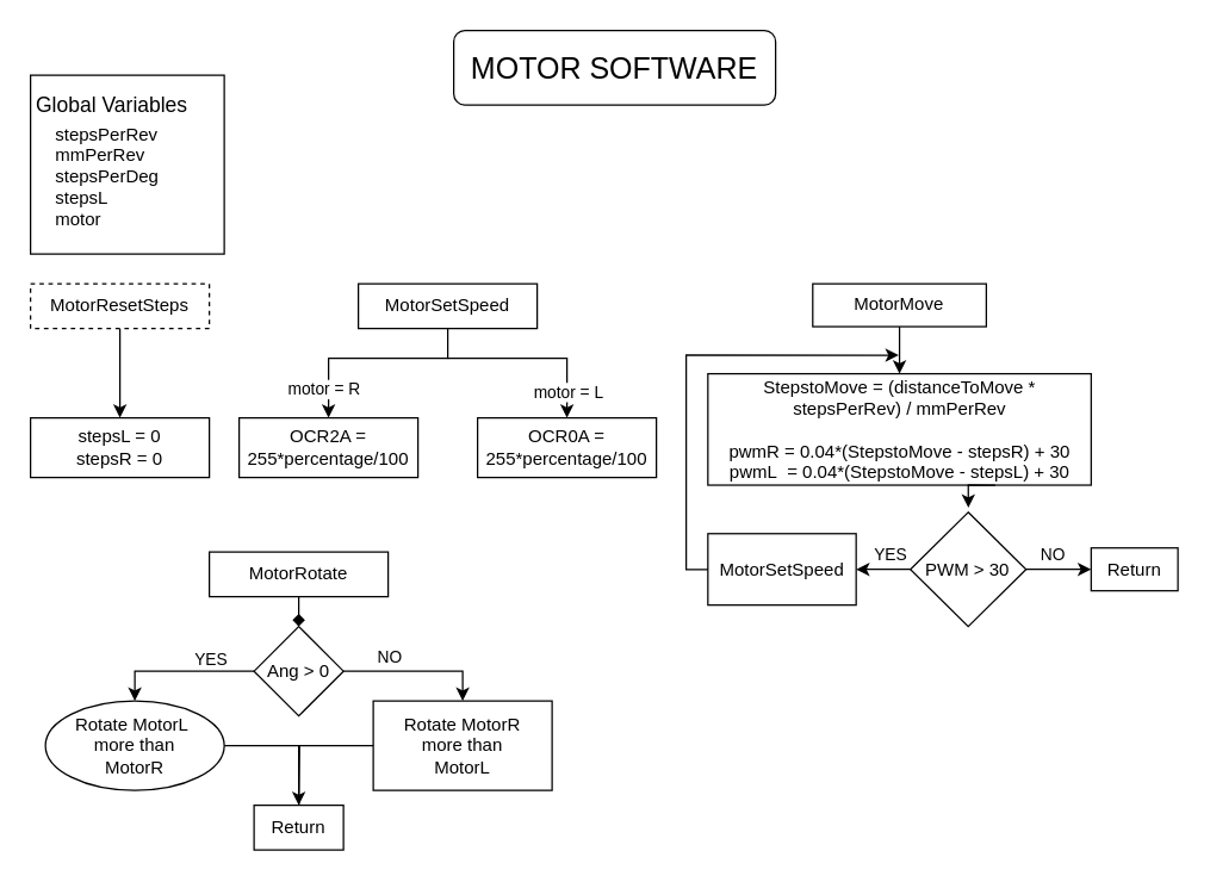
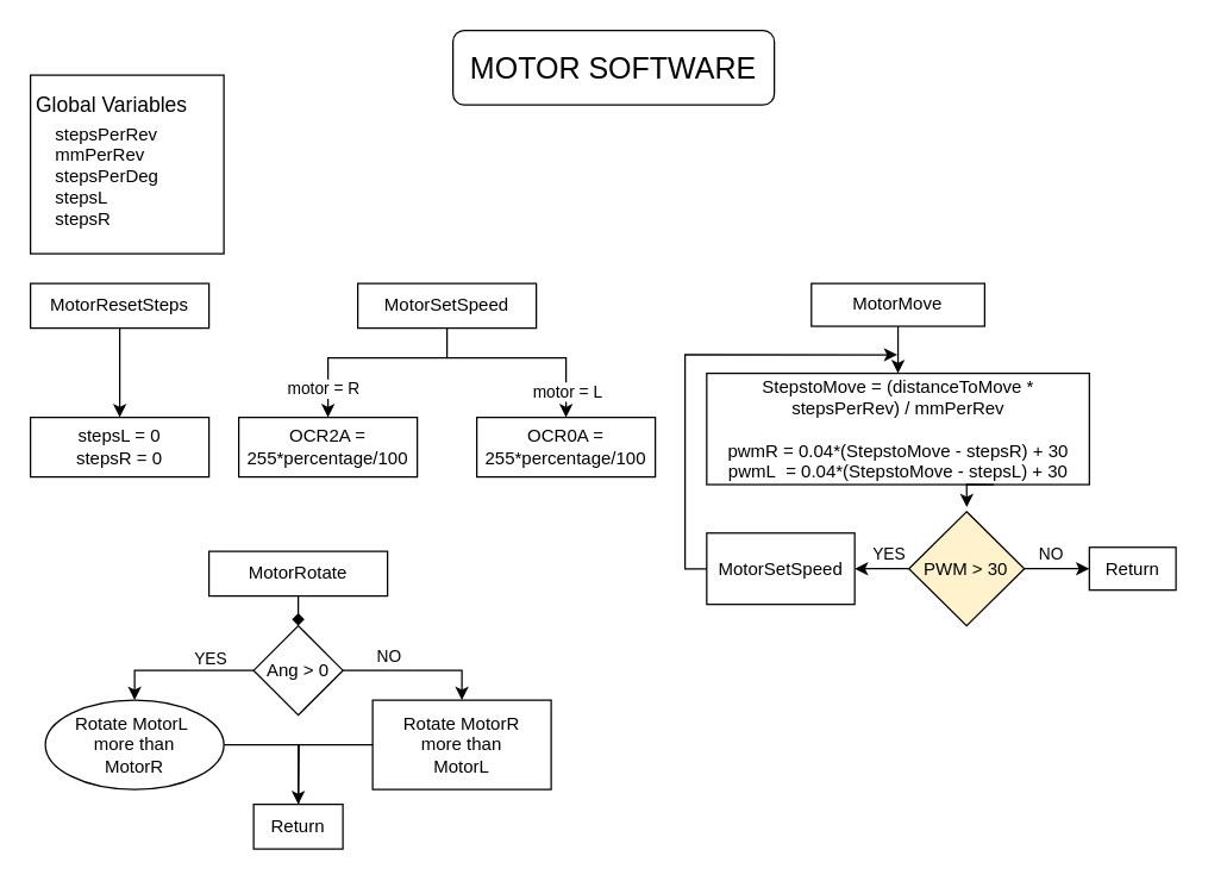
- <mxCell id="5" value="stepsPerRev&lt;div&gt;mmPerRev&lt;/div&gt;&lt;div&gt;stepsPerDeg&lt;/div&gt;&lt;div&gt;stepsL&lt;/div&gt;&lt;div&gt;motor&lt;/div&gt;" style="text;html=1;align=left;verticalAlign=middle;whiteSpace=wrap;rounded=0;" vertex="1" parent="2"><mxGeometry x="14.929" y="28.333" width="116.071" height="80" as="geometry" /></mxCell>
+ <mxCell id="5" value="stepsPerRev&lt;div&gt;mmPerRev&lt;/div&gt;&lt;div&gt;stepsPerDeg&lt;/div&gt;&lt;div&gt;stepsL&lt;/div&gt;&lt;div&gt;stepsR&lt;/div&gt;" style="text;html=1;align=left;verticalAlign=middle;whiteSpace=wrap;rounded=0;" vertex="1" parent="2"><mxGeometry x="14.929" y="28.333" width="116.071" height="80" as="geometry" /></mxCell>
- <mxCell id="9" value="MotorResetSteps" style="rounded=0;whiteSpace=wrap;html=1;dashed=1;" vertex="1" parent="7"><mxGeometry width="120" height="30" as="geometry" /></mxCell>
+ <mxCell id="9" value="MotorResetSteps" style="rounded=0;whiteSpace=wrap;html=1;" vertex="1" parent="7"><mxGeometry width="120" height="30" as="geometry" /></mxCell>
- <mxCell id="29" value="PWM &amp;gt; 30" style="rhombus;whiteSpace=wrap;html=1;" vertex="1" parent="21"><mxGeometry x="150.441" y="153.333" width="77.647" height="76.667" as="geometry" /></mxCell>
+ <mxCell id="29" value="PWM &amp;gt; 30" style="rhombus;whiteSpace=wrap;html=1;fillColor=#fff2cc;" vertex="1" parent="21"><mxGeometry x="150.441" y="153.333" width="77.647" height="76.667" as="geometry" /></mxCell>
